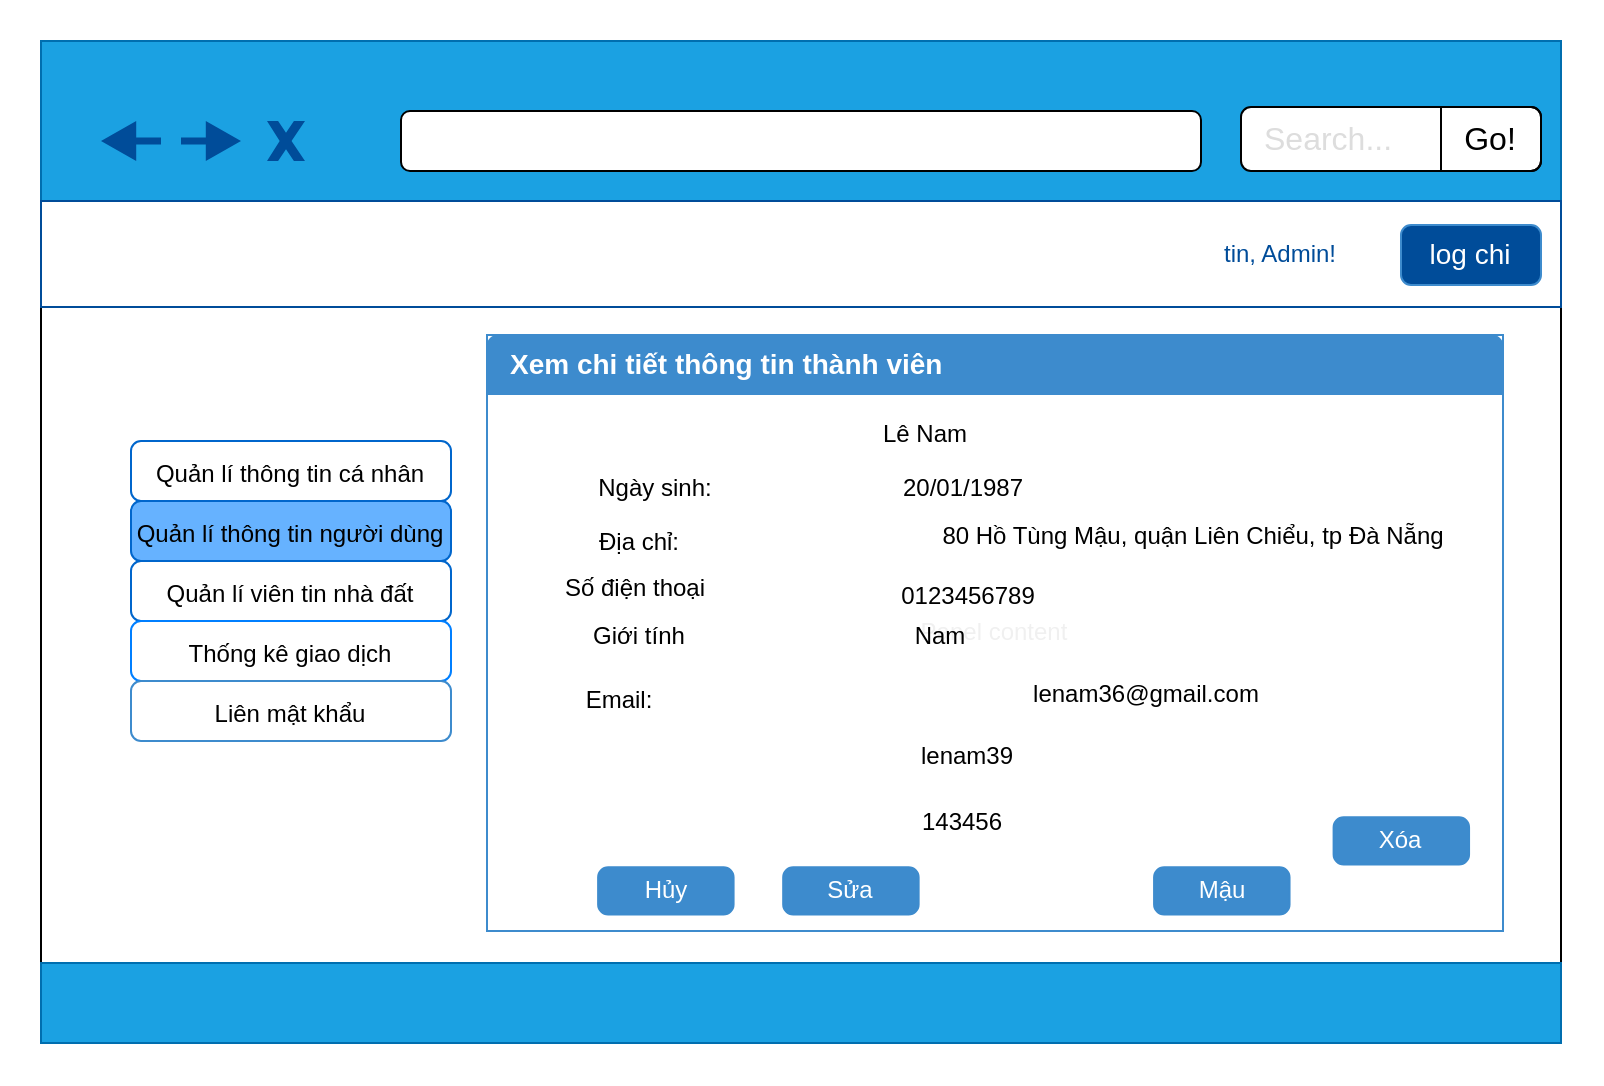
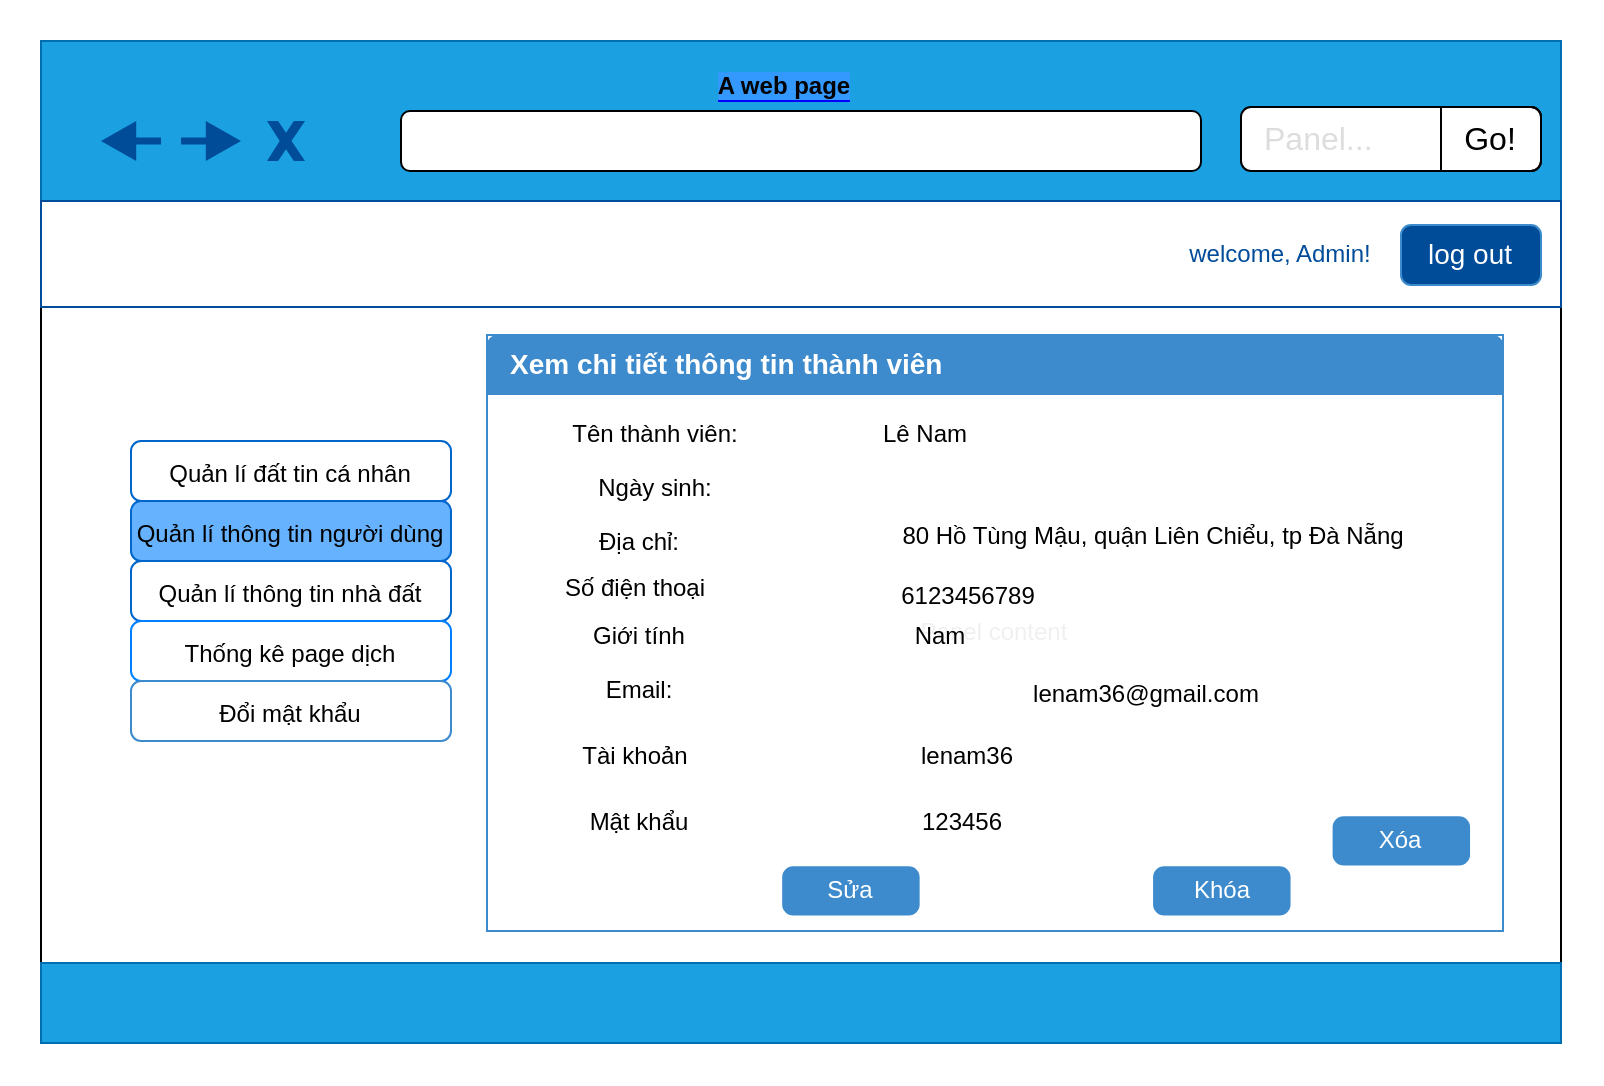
+ <mxCell id="12" value="&lt;b style=&quot;background-color: rgb(51 , 153 , 255)&quot;&gt;A web page&lt;/b&gt;" style="text;html=1;align=center;verticalAlign=middle;whiteSpace=wrap;rounded=0;labelBackgroundColor=#0000ff;" parent="1" vertex="1"><mxGeometry x="347" y="33" width="90" height="20" as="geometry" /></mxCell>
- <mxCell id="6" value="Search..." style="html=1;shadow=0;shape=mxgraph.bootstrap.rrect;fillColor=#ffffff;rSize=5;strokeColor=#000000;align=left;spacingLeft=10;fontSize=16;fontColor=#dddddd;whiteSpace=wrap;" parent="1" vertex="1"><mxGeometry x="620" y="53" width="150" height="32" as="geometry" /></mxCell>
+ <mxCell id="6" value="Panel..." style="html=1;shadow=0;shape=mxgraph.bootstrap.rrect;fillColor=#ffffff;rSize=5;strokeColor=#000000;align=left;spacingLeft=10;fontSize=16;fontColor=#dddddd;whiteSpace=wrap;" parent="1" vertex="1"><mxGeometry x="620" y="53" width="150" height="32" as="geometry" /></mxCell>
- <mxCell id="15" value="&lt;font color=&quot;#004c99&quot;&gt;tin, Admin!&lt;/font&gt;" style="text;html=1;strokeColor=none;fillColor=#FFFFFF;align=center;verticalAlign=middle;whiteSpace=wrap;rounded=0;" parent="1" vertex="1"><mxGeometry x="590" y="117" width="100" height="20" as="geometry" /></mxCell>
+ <mxCell id="15" value="&lt;font color=&quot;#004c99&quot;&gt;welcome, Admin!&lt;/font&gt;" style="text;html=1;strokeColor=none;fillColor=#FFFFFF;align=center;verticalAlign=middle;whiteSpace=wrap;rounded=0;" parent="1" vertex="1"><mxGeometry x="590" y="117" width="100" height="20" as="geometry" /></mxCell>
- <mxCell id="14" value="log chi" style="html=1;shadow=0;dashed=0;shape=mxgraph.bootstrap.rrect;rSize=5;fillColor=#004C99;align=center;strokeColor=#3D8BCD;fontColor=#ffffff;fontSize=14;whiteSpace=wrap;" parent="1" vertex="1"><mxGeometry x="700" y="112" width="70" height="30" as="geometry" /></mxCell>
+ <mxCell id="14" value="log out" style="html=1;shadow=0;dashed=0;shape=mxgraph.bootstrap.rrect;rSize=5;fillColor=#004C99;align=center;strokeColor=#3D8BCD;fontColor=#ffffff;fontSize=14;whiteSpace=wrap;" parent="1" vertex="1"><mxGeometry x="700" y="112" width="70" height="30" as="geometry" /></mxCell>
+ <mxCell id="18" value="Tên thành viên:" style="text;html=1;strokeColor=none;fillColor=none;align=center;verticalAlign=middle;whiteSpace=wrap;rounded=0;" parent="16" vertex="1"><mxGeometry x="21.167" y="39.379" width="127" height="21.286" as="geometry" /></mxCell>
- <mxCell id="38" value="&lt;font style=&quot;font-size: 12px&quot;&gt;Quản lí thông tin cá nhân&lt;/font&gt;" style="html=1;shadow=0;dashed=0;shape=mxgraph.bootstrap.rrect;rSize=5;strokeColor=#0066CC;fillColor=#ffffff;align=center;fontSize=16;whiteSpace=wrap;" parent="1" vertex="1"><mxGeometry x="65" y="220" width="160" height="30" as="geometry" /></mxCell>
+ <mxCell id="38" value="&lt;font style=&quot;font-size: 12px&quot;&gt;Quản lí đất tin cá nhân&lt;/font&gt;" style="html=1;shadow=0;dashed=0;shape=mxgraph.bootstrap.rrect;rSize=5;strokeColor=#0066CC;fillColor=#ffffff;align=center;fontSize=16;whiteSpace=wrap;" parent="1" vertex="1"><mxGeometry x="65" y="220" width="160" height="30" as="geometry" /></mxCell>
- <mxCell id="28" value="20/01/1987" style="text;html=1;strokeColor=none;fillColor=none;align=center;verticalAlign=middle;whiteSpace=wrap;rounded=0;" parent="16" vertex="1"><mxGeometry x="190.5" y="69.876" width="95.25" height="13.359" as="geometry" /></mxCell>
- <mxCell id="29" value="80 Hồ Tùng Mậu, quận Liên Chiểu, tp Đà Nẵng" style="text;html=1;strokeColor=none;fillColor=none;align=center;verticalAlign=middle;whiteSpace=wrap;rounded=0;" parent="16" vertex="1"><mxGeometry x="215.792" y="90.428" width="275.167" height="20.552" as="geometry" /></mxCell>
+ <mxCell id="29" value="80 Hồ Tùng Mậu, quận Liên Chiểu, tp Đà Nẵng" style="text;html=1;strokeColor=none;fillColor=none;align=center;verticalAlign=middle;whiteSpace=wrap;rounded=0;" parent="16" vertex="1"><mxGeometry x="195.792" y="90.428" width="275.167" height="20.552" as="geometry" /></mxCell>
- <mxCell id="40" value="&lt;span style=&quot;font-size: 12px&quot;&gt;Quản lí viên tin nhà đất&lt;/span&gt;" style="html=1;shadow=0;dashed=0;shape=mxgraph.bootstrap.rrect;rSize=5;strokeColor=#0066CC;fillColor=#ffffff;align=center;fontSize=16;whiteSpace=wrap;" parent="1" vertex="1"><mxGeometry x="65" y="280" width="160" height="30" as="geometry" /></mxCell>
+ <mxCell id="40" value="&lt;span style=&quot;font-size: 12px&quot;&gt;Quản lí thông tin nhà đất&lt;/span&gt;" style="html=1;shadow=0;dashed=0;shape=mxgraph.bootstrap.rrect;rSize=5;strokeColor=#0066CC;fillColor=#ffffff;align=center;fontSize=16;whiteSpace=wrap;" parent="1" vertex="1"><mxGeometry x="65" y="280" width="160" height="30" as="geometry" /></mxCell>
- <mxCell id="30" value="0123456789" style="text;html=1;strokeColor=none;fillColor=none;align=center;verticalAlign=middle;whiteSpace=wrap;rounded=0;" parent="16" vertex="1"><mxGeometry x="195.792" y="120.228" width="89.958" height="20.552" as="geometry" /></mxCell>
+ <mxCell id="30" value="6123456789" style="text;html=1;strokeColor=none;fillColor=none;align=center;verticalAlign=middle;whiteSpace=wrap;rounded=0;" parent="16" vertex="1"><mxGeometry x="195.792" y="120.228" width="89.958" height="20.552" as="geometry" /></mxCell>
- <mxCell id="41" value="&lt;span style=&quot;font-size: 12px&quot;&gt;Thống kê giao dịch&lt;/span&gt;" style="html=1;shadow=0;dashed=0;shape=mxgraph.bootstrap.rrect;rSize=5;strokeColor=#007FFF;fillColor=#ffffff;align=center;fontSize=16;whiteSpace=wrap;" parent="1" vertex="1"><mxGeometry x="65" y="310" width="160" height="30" as="geometry" /></mxCell>
+ <mxCell id="41" value="&lt;span style=&quot;font-size: 12px&quot;&gt;Thống kê page dịch&lt;/span&gt;" style="html=1;shadow=0;dashed=0;shape=mxgraph.bootstrap.rrect;rSize=5;strokeColor=#007FFF;fillColor=#ffffff;align=center;fontSize=16;whiteSpace=wrap;" parent="1" vertex="1"><mxGeometry x="65" y="310" width="160" height="30" as="geometry" /></mxCell>
- <mxCell id="23" value="Email:" style="text;html=1;strokeColor=none;fillColor=none;align=center;verticalAlign=middle;whiteSpace=wrap;rounded=0;" parent="16" vertex="1"><mxGeometry x="2.7" y="172.093" width="127" height="21.286" as="geometry" /></mxCell>
+ <mxCell id="23" value="Email:" style="text;html=1;strokeColor=none;fillColor=none;align=center;verticalAlign=middle;whiteSpace=wrap;rounded=0;" parent="16" vertex="1"><mxGeometry x="12.7" y="167.093" width="127" height="21.286" as="geometry" /></mxCell>
- <mxCell id="42" value="&lt;font style=&quot;font-size: 12px&quot;&gt;Liên mật khẩu&lt;/font&gt;" style="html=1;shadow=0;dashed=0;shape=mxgraph.bootstrap.rrect;rSize=5;strokeColor=#3D8BCD;fillColor=#FFFFFF;align=center;fontSize=16;whiteSpace=wrap;" parent="1" vertex="1"><mxGeometry x="65" y="340" width="160" height="30" as="geometry" /></mxCell>
+ <mxCell id="42" value="&lt;font style=&quot;font-size: 12px&quot;&gt;Đổi mật khẩu&lt;/font&gt;" style="html=1;shadow=0;dashed=0;shape=mxgraph.bootstrap.rrect;rSize=5;strokeColor=#3D8BCD;fillColor=#FFFFFF;align=center;fontSize=16;whiteSpace=wrap;" parent="1" vertex="1"><mxGeometry x="65" y="340" width="160" height="30" as="geometry" /></mxCell>
+ <mxCell id="24" value="Tài khoản" style="text;html=1;strokeColor=none;fillColor=none;align=center;verticalAlign=middle;whiteSpace=wrap;rounded=0;" parent="16" vertex="1"><mxGeometry x="10.583" y="200.086" width="127" height="21.286" as="geometry" /></mxCell>
- <mxCell id="33" value="lenam39" style="text;html=1;strokeColor=none;fillColor=none;align=center;verticalAlign=middle;whiteSpace=wrap;rounded=0;" parent="16" vertex="1"><mxGeometry x="206.375" y="200.379" width="68.792" height="20.552" as="geometry" /></mxCell>
+ <mxCell id="33" value="lenam36" style="text;html=1;strokeColor=none;fillColor=none;align=center;verticalAlign=middle;whiteSpace=wrap;rounded=0;" parent="16" vertex="1"><mxGeometry x="206.375" y="200.379" width="68.792" height="20.552" as="geometry" /></mxCell>
+ <mxCell id="25" value="Mật khẩu" style="text;html=1;strokeColor=none;fillColor=none;align=center;verticalAlign=middle;whiteSpace=wrap;rounded=0;" parent="16" vertex="1"><mxGeometry x="12.7" y="233.079" width="127" height="21.286" as="geometry" /></mxCell>
- <mxCell id="34" value="143456" style="text;html=1;strokeColor=none;fillColor=none;align=center;verticalAlign=middle;whiteSpace=wrap;rounded=0;" parent="16" vertex="1"><mxGeometry x="216.958" y="233.262" width="42.333" height="20.552" as="geometry" /></mxCell>
+ <mxCell id="34" value="123456" style="text;html=1;strokeColor=none;fillColor=none;align=center;verticalAlign=middle;whiteSpace=wrap;rounded=0;" parent="16" vertex="1"><mxGeometry x="216.958" y="233.262" width="42.333" height="20.552" as="geometry" /></mxCell>
- <mxCell id="37" value="Hủy" style="html=1;shadow=0;dashed=0;shape=mxgraph.bootstrap.rrect;rSize=5;fillColor=#3D8BCD;align=center;strokeColor=#3D8BCD;fontColor=#ffffff;fontSize=12;whiteSpace=wrap;" parent="16" vertex="1"><mxGeometry x="55.562" y="266.145" width="67.733" height="23.634" as="geometry" /></mxCell>
- <mxCell id="36" value="Mậu" style="html=1;shadow=0;dashed=0;shape=mxgraph.bootstrap.rrect;rSize=5;fillColor=#3D8BCD;align=center;strokeColor=#3D8BCD;fontColor=#ffffff;fontSize=12;whiteSpace=wrap;" parent="16" vertex="1"><mxGeometry x="333.542" y="266.145" width="67.733" height="23.634" as="geometry" /></mxCell>
+ <mxCell id="36" value="Khóa" style="html=1;shadow=0;dashed=0;shape=mxgraph.bootstrap.rrect;rSize=5;fillColor=#3D8BCD;align=center;strokeColor=#3D8BCD;fontColor=#ffffff;fontSize=12;whiteSpace=wrap;" parent="16" vertex="1"><mxGeometry x="333.542" y="266.145" width="67.733" height="23.634" as="geometry" /></mxCell>
